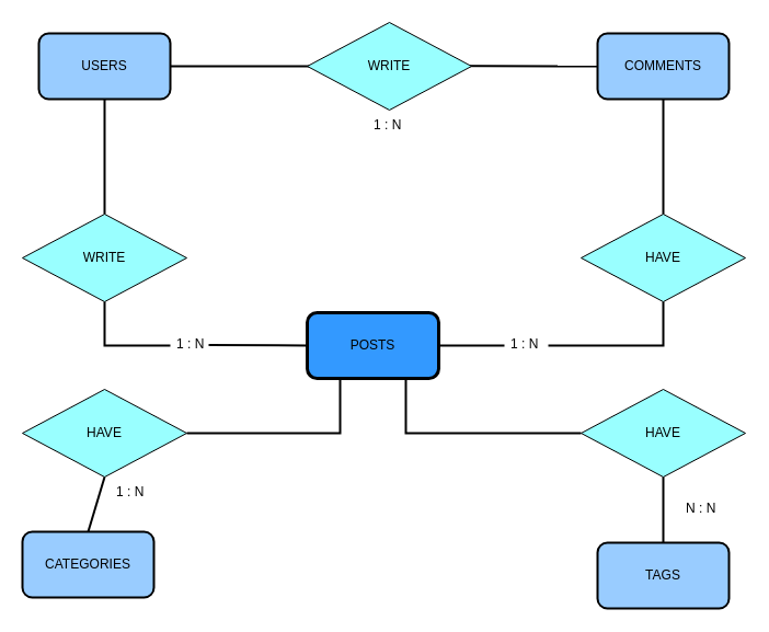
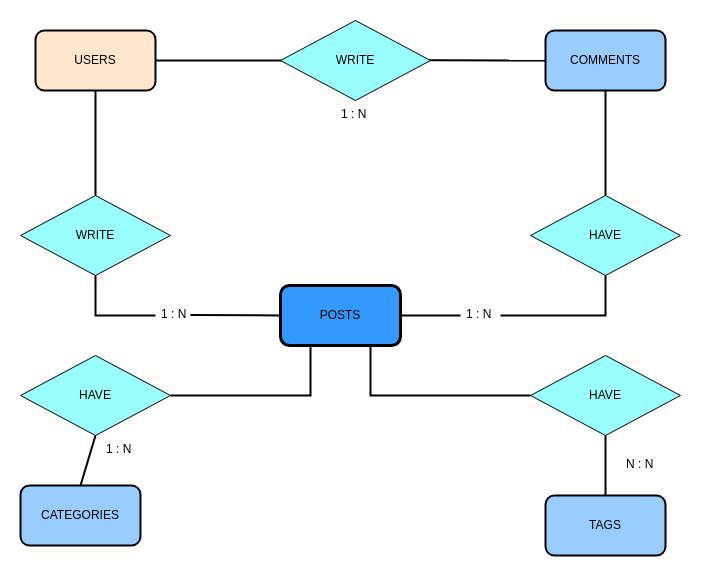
- <mxCell id="3" value="USERS" style="rounded=1;whiteSpace=wrap;html=1;strokeColor=#000000;fillColor=#99CCFF;strokeWidth=2;" vertex="1" parent="1"><mxGeometry x="35" y="30" width="120" height="60" as="geometry" /></mxCell>
+ <mxCell id="3" value="USERS" style="rounded=1;whiteSpace=wrap;html=1;strokeColor=#000000;fillColor=#ffe6cc;strokeWidth=2;" vertex="1" parent="1"><mxGeometry x="35" y="30" width="120" height="60" as="geometry" /></mxCell>
